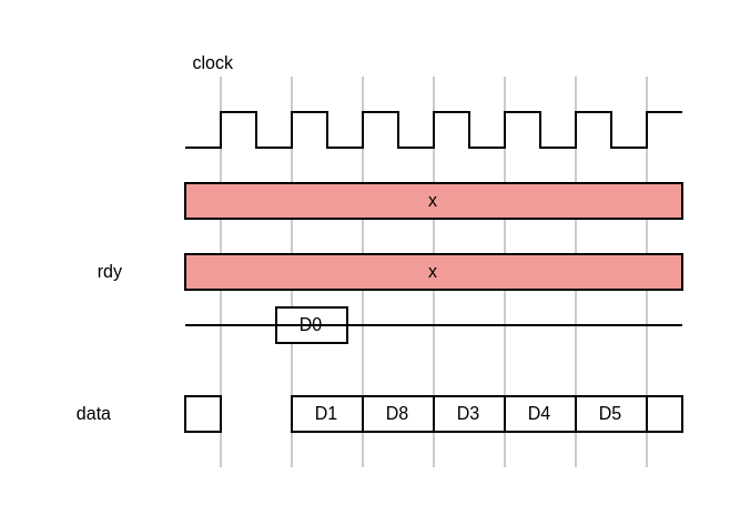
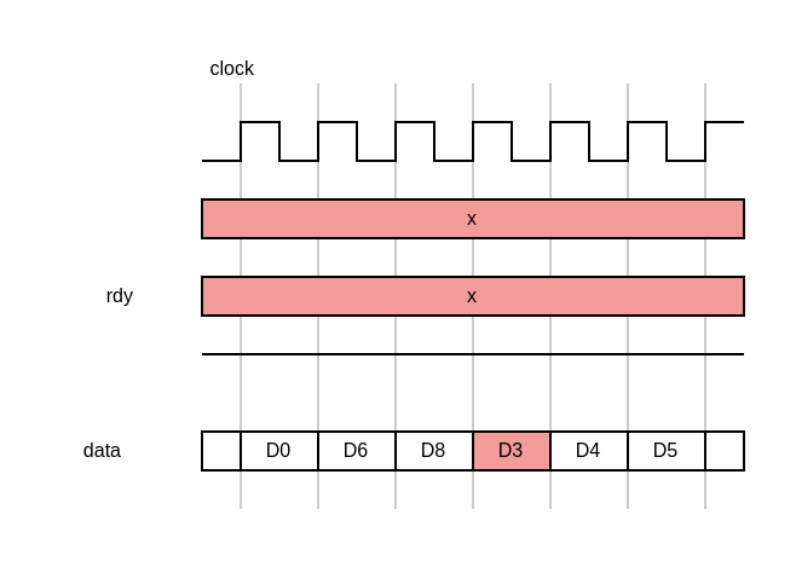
- <mxCell id="10" value="D0" style="rounded=0;whiteSpace=wrap;html=1;fontSize=8;strokeColor=#000000;strokeWidth=1;fillColor=#FFFFFF;" parent="1" vertex="1"><mxGeometry x="124" y="138" width="32" height="16" as="geometry" /></mxCell>
+ <mxCell id="10" value="D0" style="rounded=0;whiteSpace=wrap;html=1;fontSize=8;strokeColor=#000000;strokeWidth=1;fillColor=#FFFFFF;" parent="1" vertex="1"><mxGeometry x="99" y="178" width="32" height="16" as="geometry" /></mxCell>
- <mxCell id="11" value="D1" style="rounded=0;whiteSpace=wrap;html=1;fontSize=8;strokeColor=#000000;strokeWidth=1;fillColor=#FFFFFF;" parent="1" vertex="1"><mxGeometry x="131" y="178" width="32" height="16" as="geometry" /></mxCell>
+ <mxCell id="11" value="D6" style="rounded=0;whiteSpace=wrap;html=1;fontSize=8;strokeColor=#000000;strokeWidth=1;fillColor=#FFFFFF;" parent="1" vertex="1"><mxGeometry x="131" y="178" width="32" height="16" as="geometry" /></mxCell>
- <mxCell id="13" value="D3" style="rounded=0;whiteSpace=wrap;html=1;fontSize=8;strokeColor=#000000;strokeWidth=1;fillColor=#FFFFFF;" parent="1" vertex="1"><mxGeometry x="195" y="178" width="32" height="16" as="geometry" /></mxCell>
+ <mxCell id="13" value="D3" style="rounded=0;whiteSpace=wrap;html=1;fontSize=8;strokeColor=#000000;strokeWidth=1;fillColor=#f19c99;" parent="1" vertex="1"><mxGeometry x="195" y="178" width="32" height="16" as="geometry" /></mxCell>
